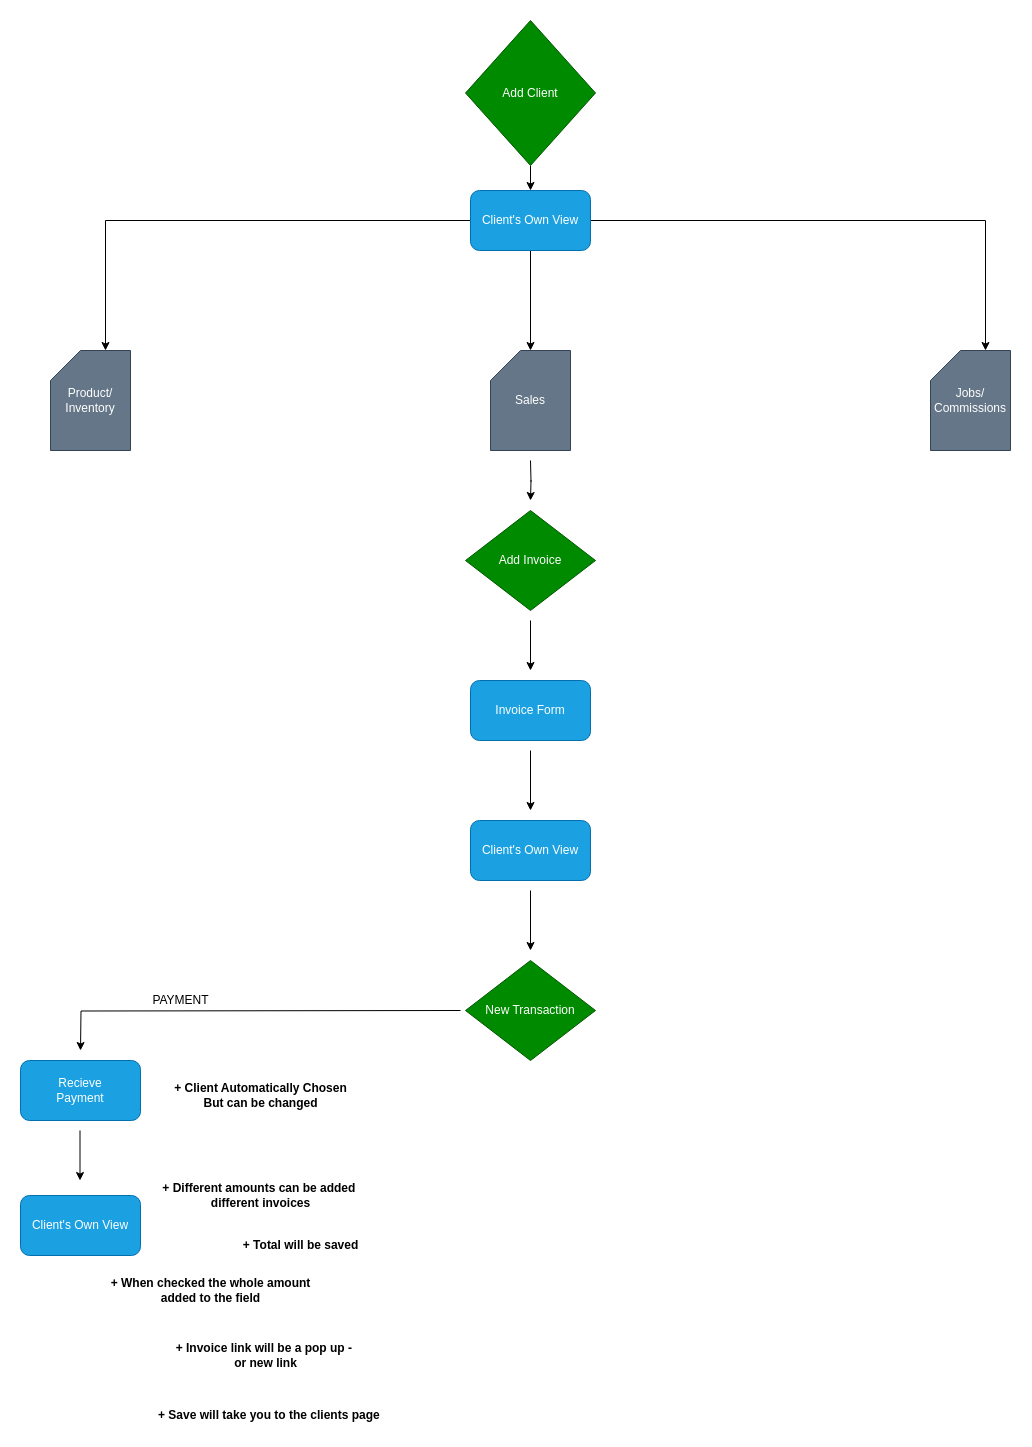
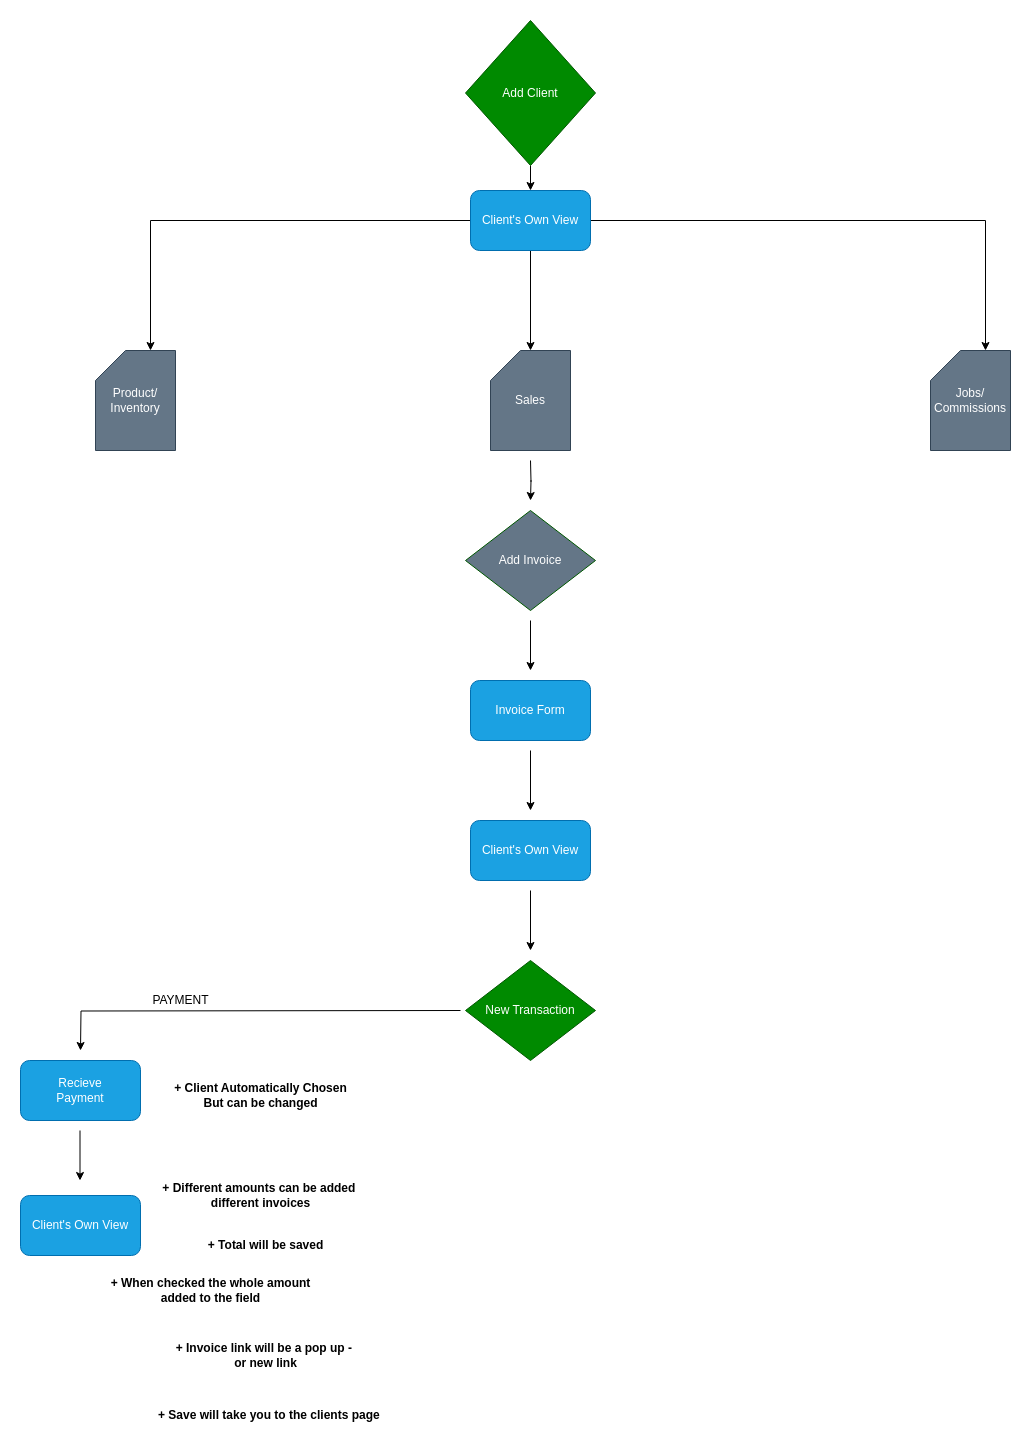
- <mxCell id="8" value="Product/ Inventory" style="shape=card;whiteSpace=wrap;html=1;fillColor=#647687;strokeColor=#314354;fontColor=#ffffff;" parent="1" vertex="1"><mxGeometry x="50" y="350" width="80" height="100" as="geometry" /></mxCell>
+ <mxCell id="8" value="Product/ Inventory" style="shape=card;whiteSpace=wrap;html=1;fillColor=#647687;strokeColor=#314354;fontColor=#ffffff;" parent="1" vertex="1"><mxGeometry x="95" y="350" width="80" height="100" as="geometry" /></mxCell>
- <mxCell id="13" value="Add Invoice" style="rhombus;whiteSpace=wrap;html=1;fillColor=#008a00;strokeColor=#005700;fontColor=#ffffff;" parent="1" vertex="1"><mxGeometry x="465" y="510" width="130" height="100" as="geometry" /></mxCell>
+ <mxCell id="13" value="Add Invoice" style="rhombus;whiteSpace=wrap;html=1;fillColor=#647687;strokeColor=#005700;fontColor=#ffffff;" parent="1" vertex="1"><mxGeometry x="465" y="510" width="130" height="100" as="geometry" /></mxCell>
- <mxCell id="25" value="+ Total will be saved" style="text;html=1;align=center;verticalAlign=middle;resizable=0;points=[];autosize=1;fontStyle=1" parent="1" vertex="1"><mxGeometry x="235" y="1235" width="130" height="20" as="geometry" /></mxCell>
+ <mxCell id="25" value="+ Total will be saved" style="text;html=1;align=center;verticalAlign=middle;resizable=0;points=[];autosize=1;fontStyle=1" parent="1" vertex="1"><mxGeometry x="200" y="1235" width="130" height="20" as="geometry" /></mxCell>
